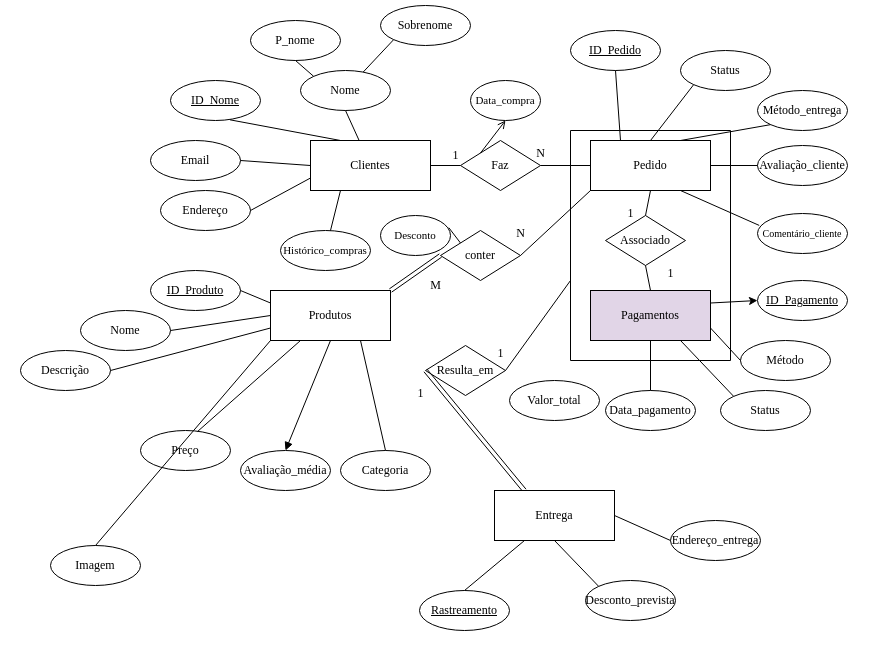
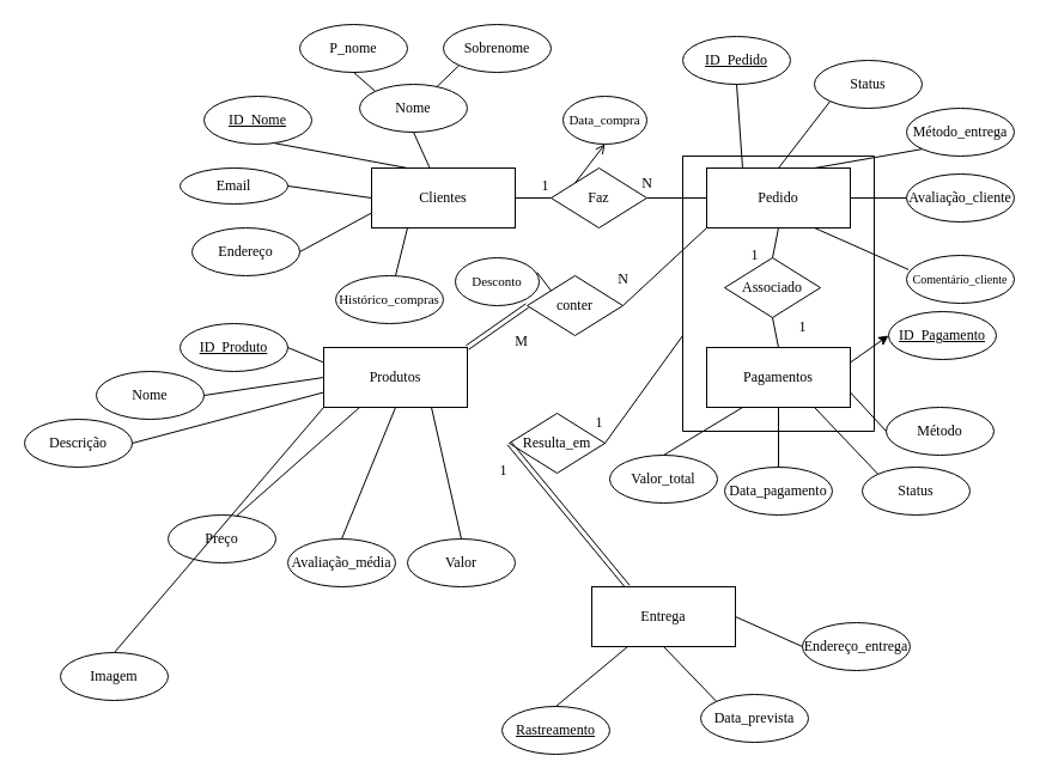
- <mxCell id="7" value="Sobrenome" style="ellipse;whiteSpace=wrap;html=1;fontFamily=Times New Roman;" parent="1" vertex="1"><mxGeometry x="380" y="5" width="90" height="40" as="geometry" /></mxCell>
+ <mxCell id="7" value="Sobrenome" style="ellipse;whiteSpace=wrap;html=1;fontFamily=Times New Roman;" parent="1" vertex="1"><mxGeometry x="370" y="20" width="90" height="40" as="geometry" /></mxCell>
- <mxCell id="13" value="Email" style="ellipse;whiteSpace=wrap;html=1;fontFamily=Times New Roman;" parent="1" vertex="1"><mxGeometry x="150" y="140" width="90" height="40" as="geometry" /></mxCell>
+ <mxCell id="13" value="Email" style="ellipse;whiteSpace=wrap;html=1;fontFamily=Times New Roman;" parent="1" vertex="1"><mxGeometry x="150" y="140" width="90" height="30" as="geometry" /></mxCell>
- <mxCell id="35" value="ID_Pagamento" style="ellipse;whiteSpace=wrap;html=1;fontFamily=Times New Roman;fontStyle=4" parent="1" vertex="1"><mxGeometry x="757" y="280" width="90" height="40" as="geometry" /></mxCell>
+ <mxCell id="35" value="ID_Pagamento" style="ellipse;whiteSpace=wrap;html=1;fontFamily=Times New Roman;fontStyle=4" parent="1" vertex="1"><mxGeometry x="742" y="260" width="90" height="40" as="geometry" /></mxCell>
- <mxCell id="33" value="Pagamentos" style="rounded=0;whiteSpace=wrap;html=1;fontFamily=Times New Roman;fillColor=#e1d5e7;" parent="1" vertex="1"><mxGeometry x="590" y="290" width="120" height="50" as="geometry" /></mxCell>
+ <mxCell id="33" value="Pagamentos" style="rounded=0;whiteSpace=wrap;html=1;fontFamily=Times New Roman;" parent="1" vertex="1"><mxGeometry x="590" y="290" width="120" height="50" as="geometry" /></mxCell>
+ <mxCell id="43" value="" style="endArrow=none;html=1;rounded=0;exitX=0.5;exitY=0;exitDx=0;exitDy=0;entryX=0.25;entryY=1;entryDx=0;entryDy=0;" parent="1" source="38" target="33" edge="1"><mxGeometry width="50" height="50" relative="1" as="geometry"><mxPoint x="520" y="280" as="sourcePoint" /><mxPoint x="570" y="230" as="targetPoint" /></mxGeometry></mxCell>
- <mxCell id="68" value="" style="endArrow=block;html=1;rounded=0;entryX=0.5;entryY=0;entryDx=0;entryDy=0;exitX=0.5;exitY=1;exitDx=0;exitDy=0;" parent="1" source="53" target="59" edge="1"><mxGeometry width="50" height="50" relative="1" as="geometry"><mxPoint x="310" y="355" as="sourcePoint" /><mxPoint x="210" y="370" as="targetPoint" /></mxGeometry></mxCell>
+ <mxCell id="68" value="" style="endArrow=none;html=1;rounded=0;entryX=0.5;entryY=0;entryDx=0;entryDy=0;exitX=0.5;exitY=1;exitDx=0;exitDy=0;" parent="1" source="53" target="59" edge="1"><mxGeometry width="50" height="50" relative="1" as="geometry"><mxPoint x="310" y="355" as="sourcePoint" /><mxPoint x="210" y="370" as="targetPoint" /></mxGeometry></mxCell>
- <mxCell id="58" value="Categoria" style="ellipse;whiteSpace=wrap;html=1;fontFamily=Times New Roman;" parent="1" vertex="1"><mxGeometry x="340" y="450" width="90" height="40" as="geometry" /></mxCell>
+ <mxCell id="58" value="Valor" style="ellipse;whiteSpace=wrap;html=1;fontFamily=Times New Roman;" parent="1" vertex="1"><mxGeometry x="340" y="450" width="90" height="40" as="geometry" /></mxCell>
- <mxCell id="84" value="Desconto_prevista" style="ellipse;whiteSpace=wrap;html=1;fontFamily=Times New Roman;" parent="1" vertex="1"><mxGeometry x="585" y="580" width="90" height="40" as="geometry" /></mxCell>
+ <mxCell id="84" value="Data_prevista" style="ellipse;whiteSpace=wrap;html=1;fontFamily=Times New Roman;" parent="1" vertex="1"><mxGeometry x="585" y="580" width="90" height="40" as="geometry" /></mxCell>
